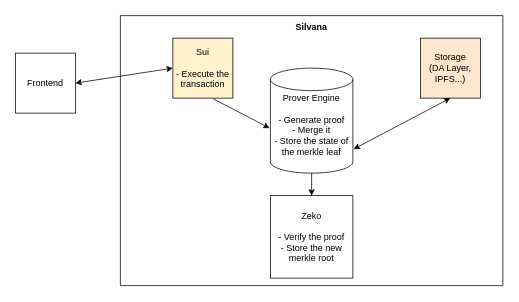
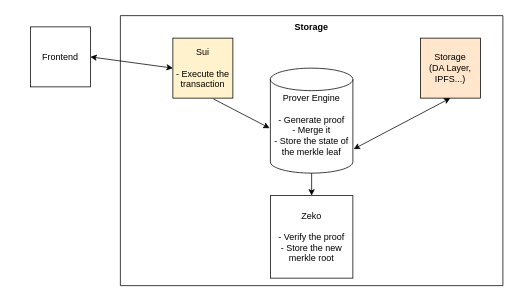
- <mxCell id="2" value="&#10;&#10;Silvana" style="swimlane;startSize=0;" parent="1" vertex="1"><mxGeometry x="160" y="20" width="510" height="360" as="geometry" /></mxCell>
+ <mxCell id="2" value="&#10;&#10;Storage" style="swimlane;startSize=0;" parent="1" vertex="1"><mxGeometry x="160" y="20" width="510" height="360" as="geometry" /></mxCell>
- <mxCell id="10" value="Frontend" style="whiteSpace=wrap;html=1;aspect=fixed;" vertex="1" parent="1"><mxGeometry x="20" y="70" width="80" height="80" as="geometry" /></mxCell>
+ <mxCell id="10" value="Frontend" style="whiteSpace=wrap;html=1;aspect=fixed;" vertex="1" parent="1"><mxGeometry x="40" y="35" width="80" height="80" as="geometry" /></mxCell>
